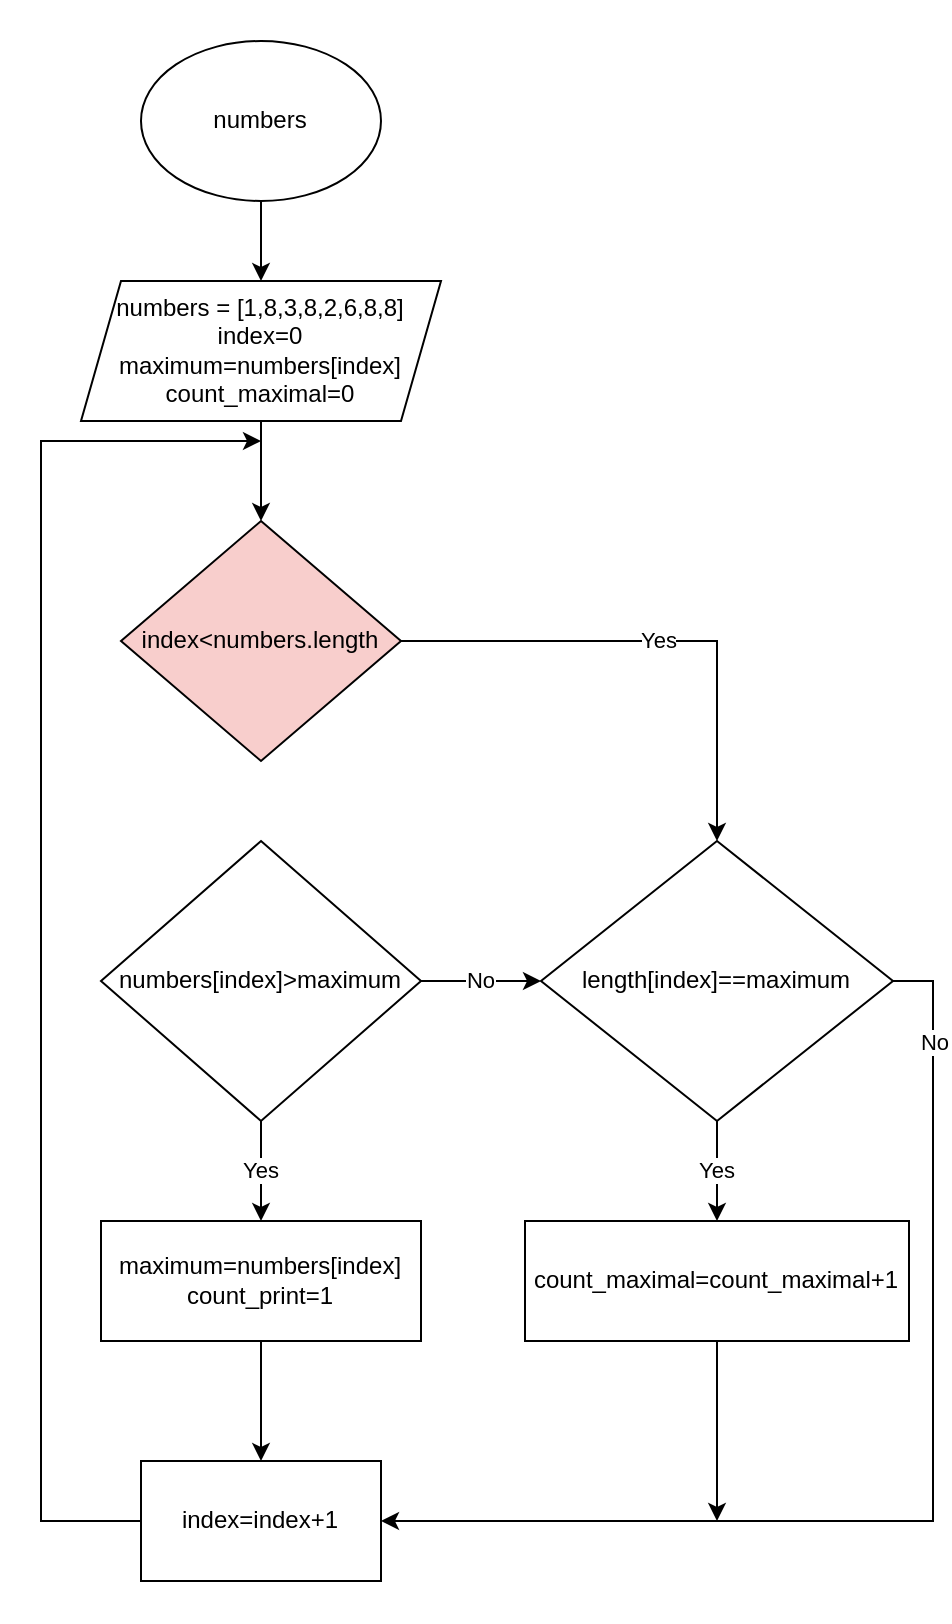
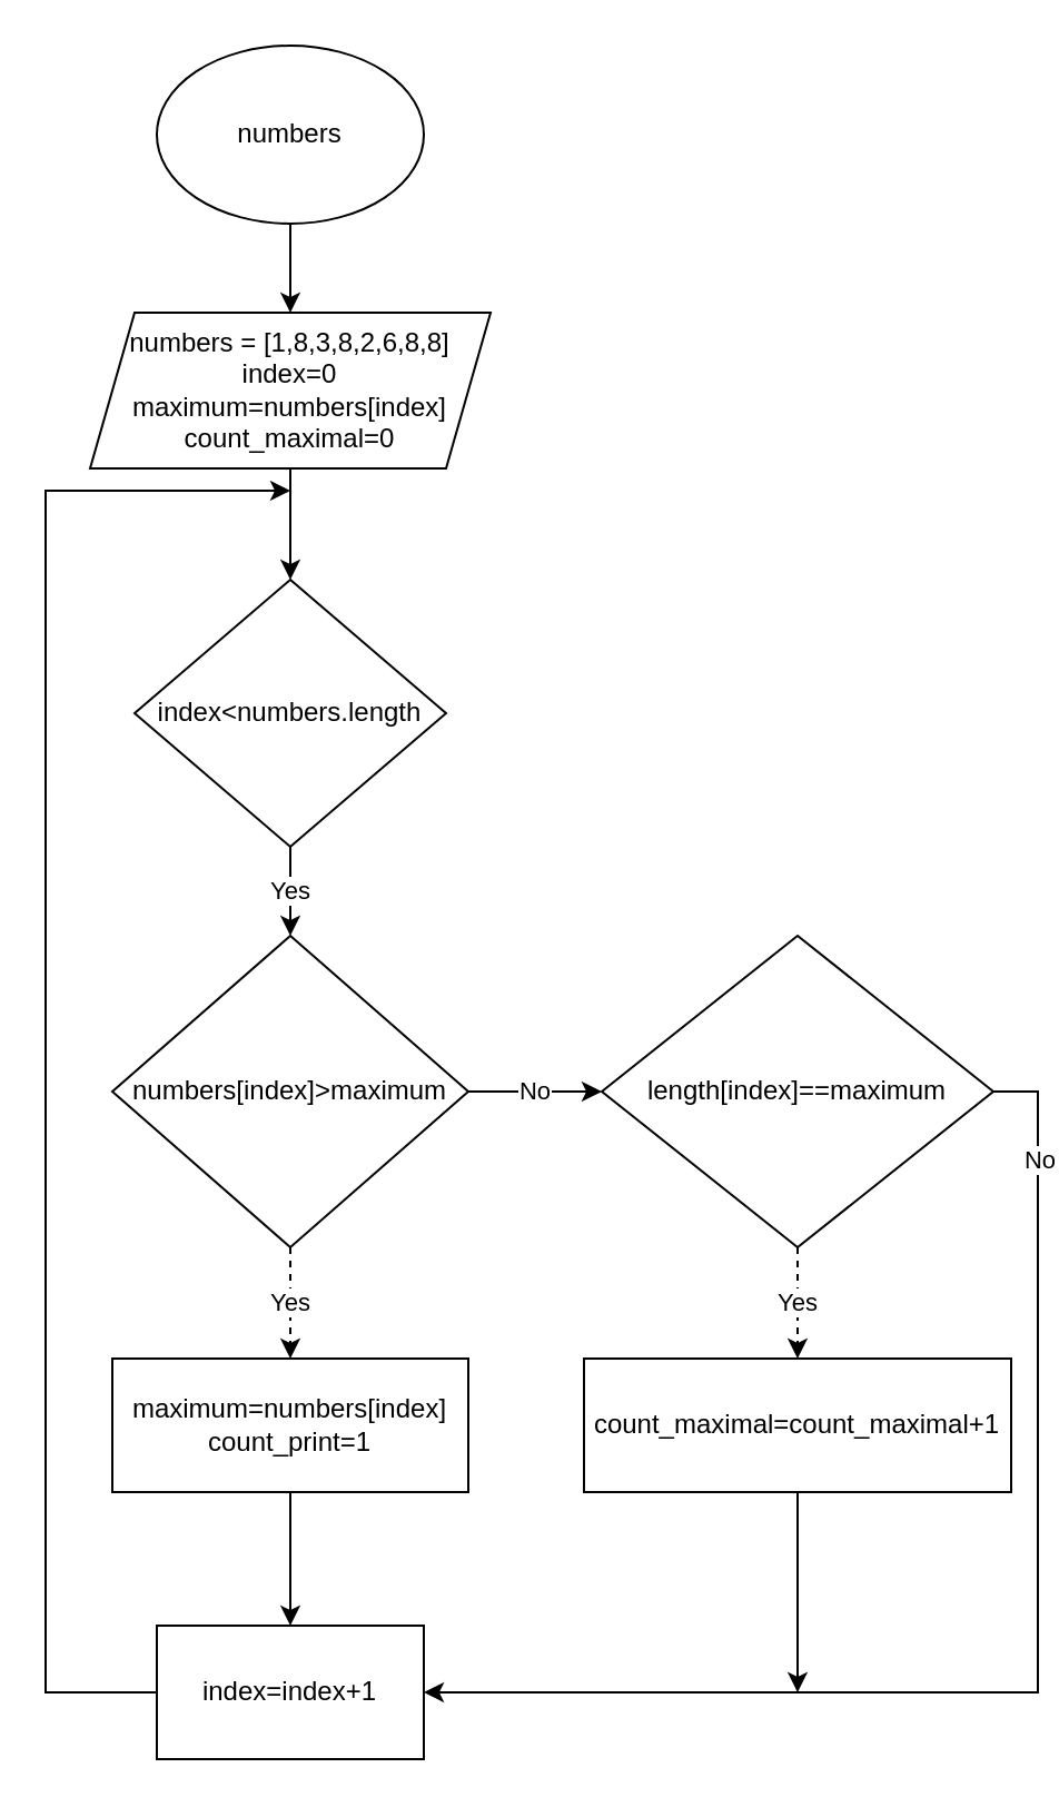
- <mxCell id="7" value="index&amp;lt;numbers.length" style="rhombus;whiteSpace=wrap;html=1;fillColor=#f8cecc;" vertex="1" parent="1"><mxGeometry x="60" y="260" width="140" height="120" as="geometry" /></mxCell>
+ <mxCell id="7" value="index&amp;lt;numbers.length" style="rhombus;whiteSpace=wrap;html=1;" vertex="1" parent="1"><mxGeometry x="60" y="260" width="140" height="120" as="geometry" /></mxCell>
- <mxCell id="6" value="Yes" style="edgeStyle=orthogonalEdgeStyle;rounded=0;orthogonalLoop=1;jettySize=auto;html=1;" edge="1" parent="1" source="7" target="16"><mxGeometry relative="1" as="geometry" /></mxCell>
+ <mxCell id="6" value="Yes" style="edgeStyle=orthogonalEdgeStyle;rounded=0;orthogonalLoop=1;jettySize=auto;html=1;" edge="1" parent="1" source="7" target="10"><mxGeometry relative="1" as="geometry" /></mxCell>
- <mxCell id="8" value="Yes" style="edgeStyle=orthogonalEdgeStyle;rounded=0;orthogonalLoop=1;jettySize=auto;html=1;" edge="1" parent="1" source="10" target="12"><mxGeometry relative="1" as="geometry" /></mxCell>
+ <mxCell id="8" value="Yes" style="edgeStyle=orthogonalEdgeStyle;rounded=0;orthogonalLoop=1;jettySize=auto;html=1;dashed=1;" edge="1" parent="1" source="10" target="12"><mxGeometry relative="1" as="geometry" /></mxCell>
- <mxCell id="13" value="Yes" style="edgeStyle=orthogonalEdgeStyle;rounded=0;orthogonalLoop=1;jettySize=auto;html=1;" edge="1" parent="1" source="16" target="18"><mxGeometry relative="1" as="geometry" /></mxCell>
+ <mxCell id="13" value="Yes" style="edgeStyle=orthogonalEdgeStyle;rounded=0;orthogonalLoop=1;jettySize=auto;html=1;dashed=1;" edge="1" parent="1" source="16" target="18"><mxGeometry relative="1" as="geometry" /></mxCell>
